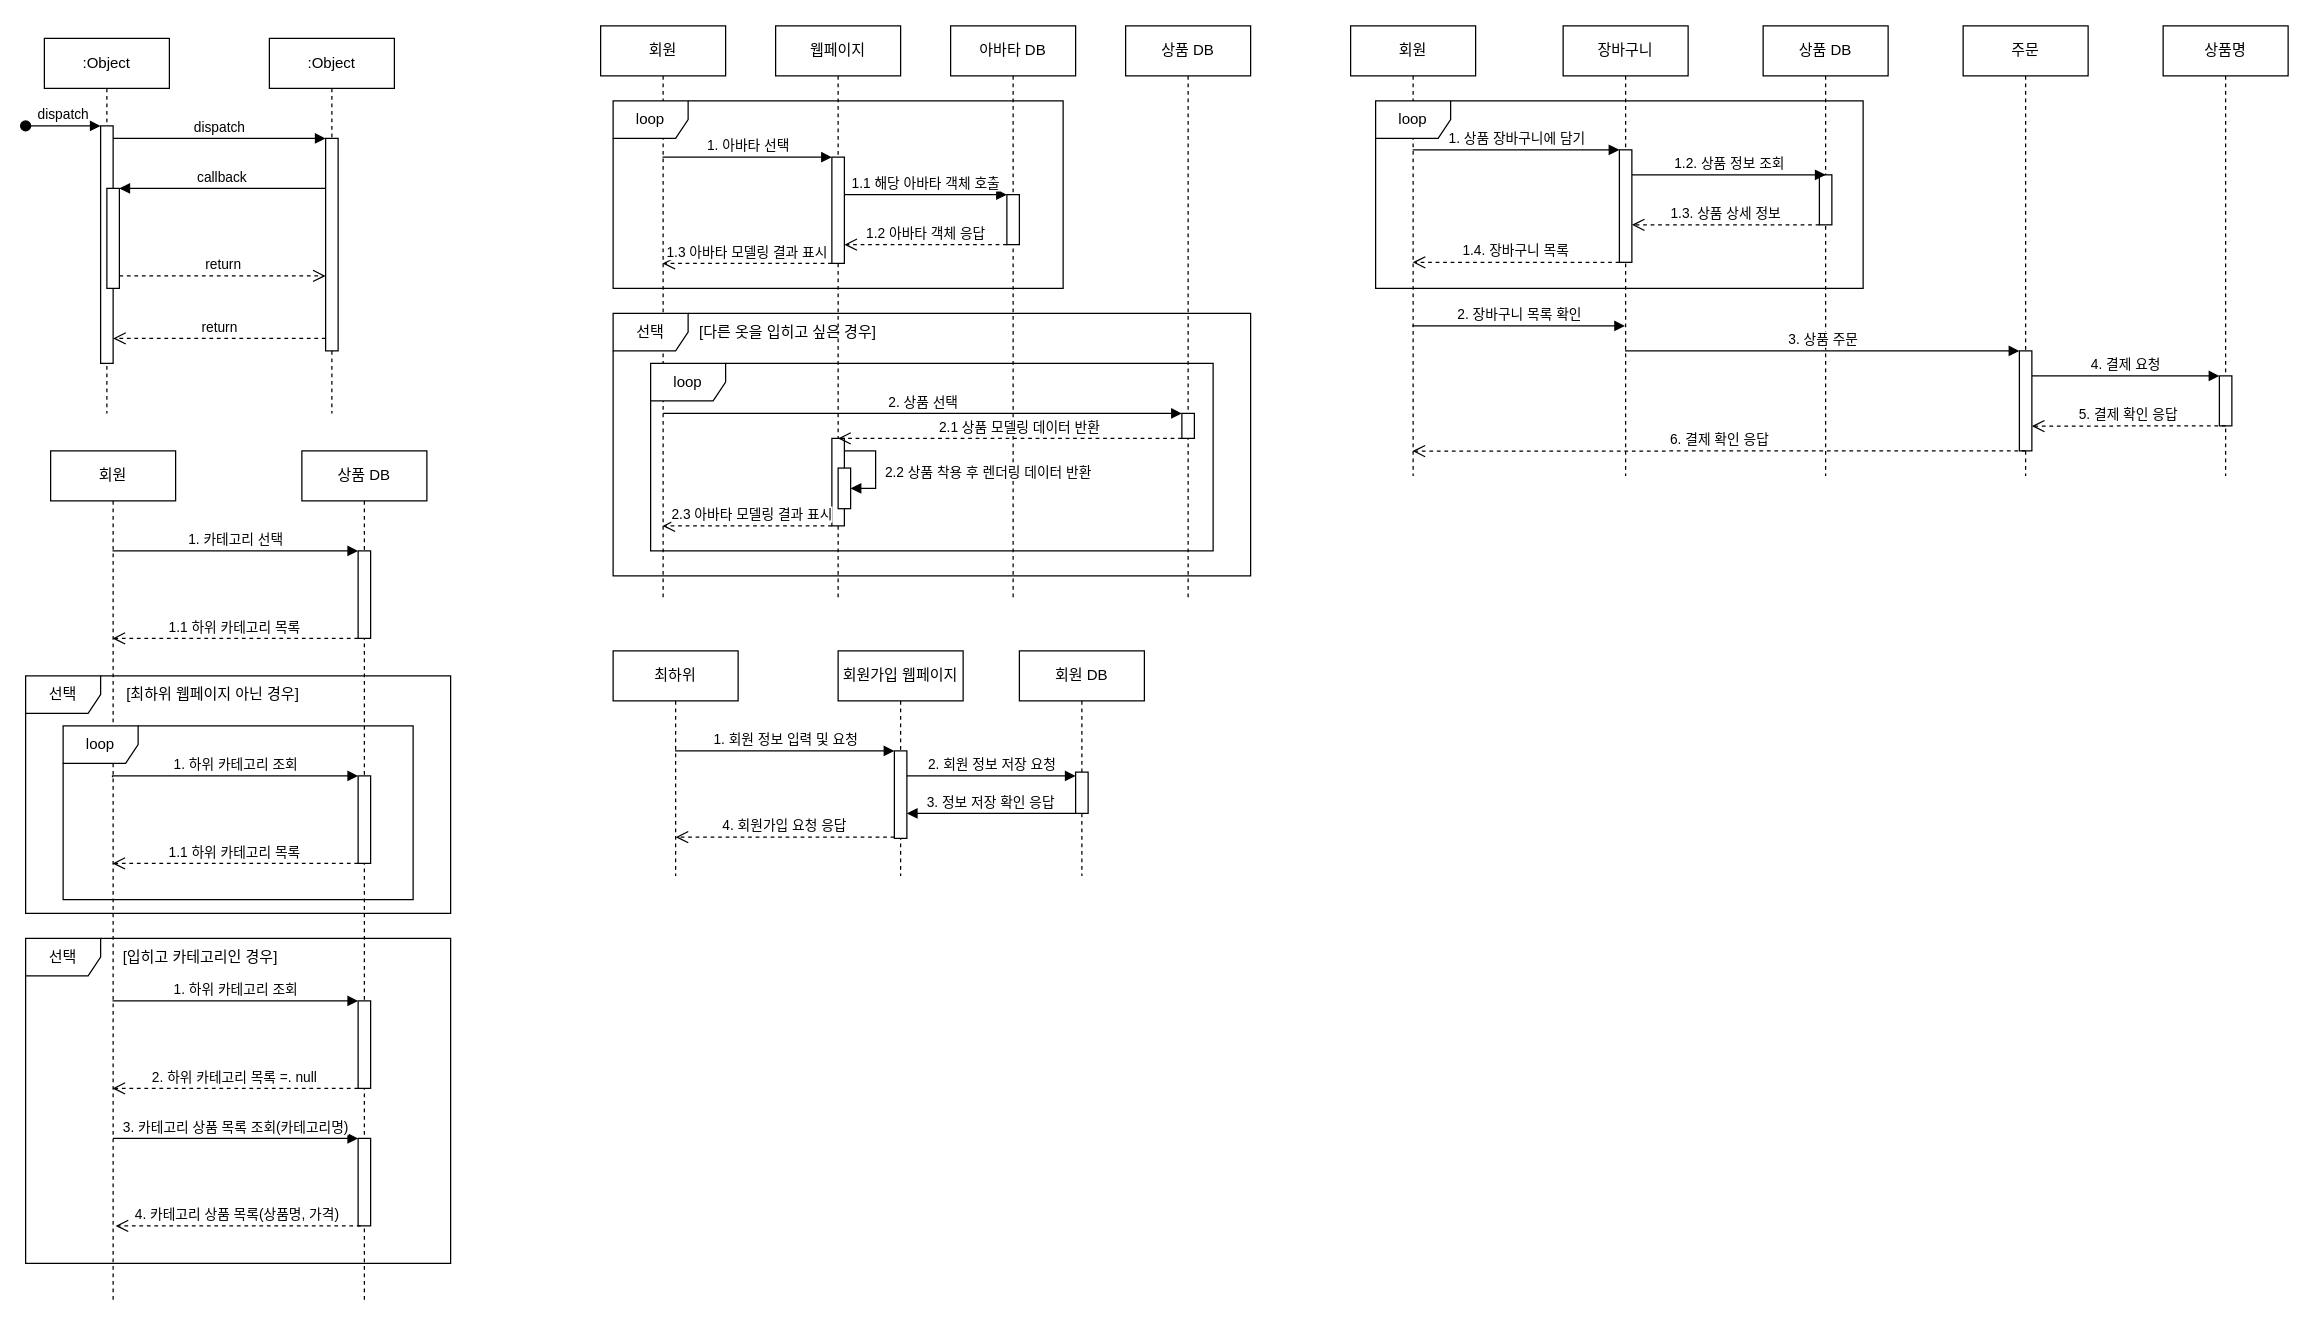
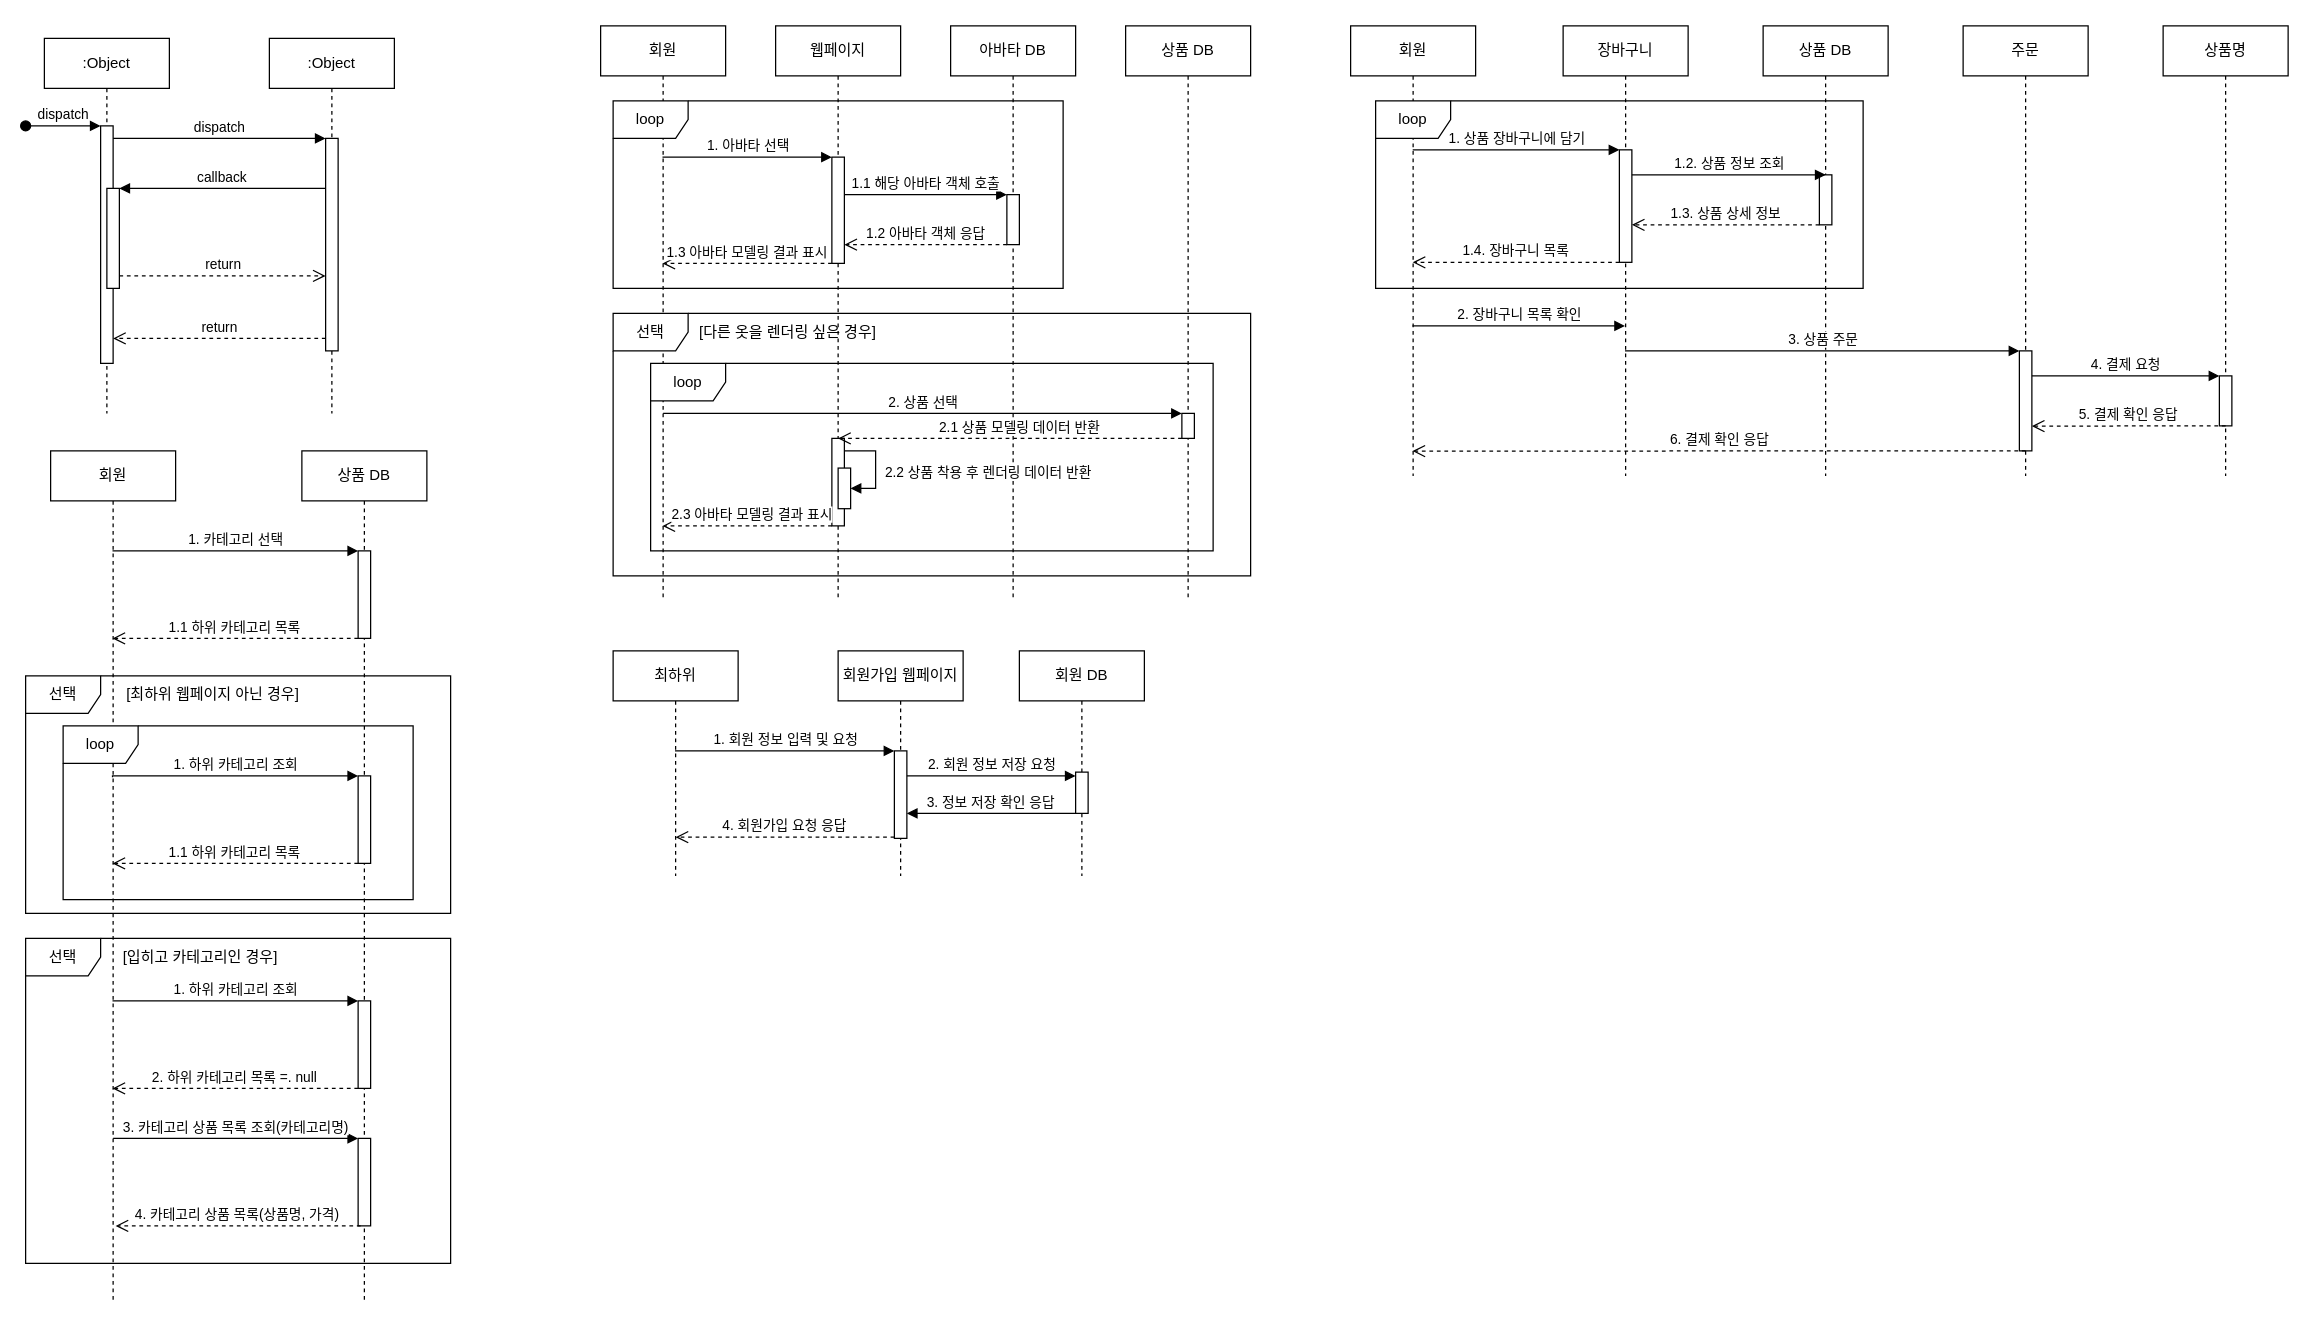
- <mxCell id="50" value="[다른 옷을 입히고 싶은 경우]" style="text;html=1;strokeColor=none;fillColor=none;align=center;verticalAlign=middle;whiteSpace=wrap;rounded=0;" parent="1" vertex="1"><mxGeometry x="530" y="250" width="200" height="30" as="geometry" /></mxCell>
+ <mxCell id="50" value="[다른 옷을 렌더링 싶은 경우]" style="text;html=1;strokeColor=none;fillColor=none;align=center;verticalAlign=middle;whiteSpace=wrap;rounded=0;" parent="1" vertex="1"><mxGeometry x="530" y="250" width="200" height="30" as="geometry" /></mxCell>
